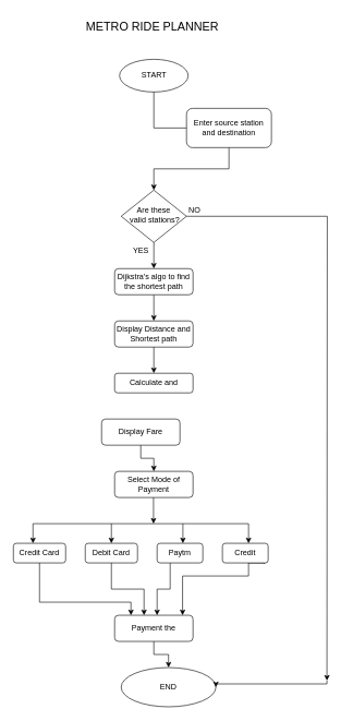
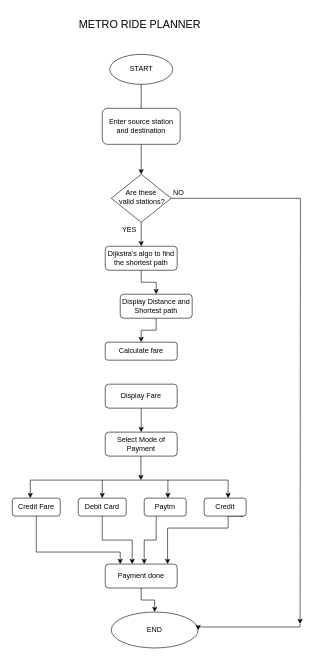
- <mxCell id="3" value="Enter source station and destination" style="rounded=1;whiteSpace=wrap;html=1;fontSize=12;glass=0;strokeWidth=1;shadow=0;" parent="1" vertex="1"><mxGeometry x="285" y="165" width="130" height="60" as="geometry" /></mxCell>
+ <mxCell id="3" value="Enter source station and destination" style="rounded=1;whiteSpace=wrap;html=1;fontSize=12;glass=0;strokeWidth=1;shadow=0;" parent="1" vertex="1"><mxGeometry x="170" y="180" width="130" height="60" as="geometry" /></mxCell>
- <mxCell id="8" value="Display Distance and Shortest path" style="rounded=1;whiteSpace=wrap;html=1;fontSize=12;glass=0;strokeWidth=1;shadow=0;" parent="1" vertex="1"><mxGeometry x="175" y="490" width="120" height="40" as="geometry" /></mxCell>
+ <mxCell id="8" value="Display Distance and Shortest path" style="rounded=1;whiteSpace=wrap;html=1;fontSize=12;glass=0;strokeWidth=1;shadow=0;" parent="1" vertex="1"><mxGeometry x="200" y="490" width="120" height="40" as="geometry" /></mxCell>
- <mxCell id="14" value="Calculate and" style="whiteSpace=wrap;html=1;rounded=1;glass=0;strokeWidth=1;shadow=0;" vertex="1" parent="1"><mxGeometry x="175" y="570" width="120" height="30" as="geometry" /></mxCell>
+ <mxCell id="14" value="Calculate fare" style="whiteSpace=wrap;html=1;rounded=1;glass=0;strokeWidth=1;shadow=0;" vertex="1" parent="1"><mxGeometry x="175" y="570" width="120" height="30" as="geometry" /></mxCell>
- <mxCell id="16" value="Display Fare" style="whiteSpace=wrap;html=1;rounded=1;glass=0;strokeWidth=1;shadow=0;" vertex="1" parent="1"><mxGeometry x="155" y="640" width="120" height="40" as="geometry" /></mxCell>
+ <mxCell id="16" value="Display Fare" style="whiteSpace=wrap;html=1;rounded=1;glass=0;strokeWidth=1;shadow=0;" vertex="1" parent="1"><mxGeometry x="175" y="640" width="120" height="40" as="geometry" /></mxCell>
- <mxCell id="23" value="Credit Card" style="whiteSpace=wrap;html=1;rounded=1;glass=0;strokeWidth=1;shadow=0;" vertex="1" parent="1"><mxGeometry x="20" y="830" width="80" height="30" as="geometry" /></mxCell>
+ <mxCell id="23" value="Credit Fare" style="whiteSpace=wrap;html=1;rounded=1;glass=0;strokeWidth=1;shadow=0;" vertex="1" parent="1"><mxGeometry x="20" y="830" width="80" height="30" as="geometry" /></mxCell>
- <mxCell id="34" value="Payment the" style="whiteSpace=wrap;html=1;rounded=1;glass=0;strokeWidth=1;shadow=0;" vertex="1" parent="1"><mxGeometry x="175" y="940" width="120" height="40" as="geometry" /></mxCell>
+ <mxCell id="34" value="Payment done" style="whiteSpace=wrap;html=1;rounded=1;glass=0;strokeWidth=1;shadow=0;" vertex="1" parent="1"><mxGeometry x="175" y="940" width="120" height="40" as="geometry" /></mxCell>
